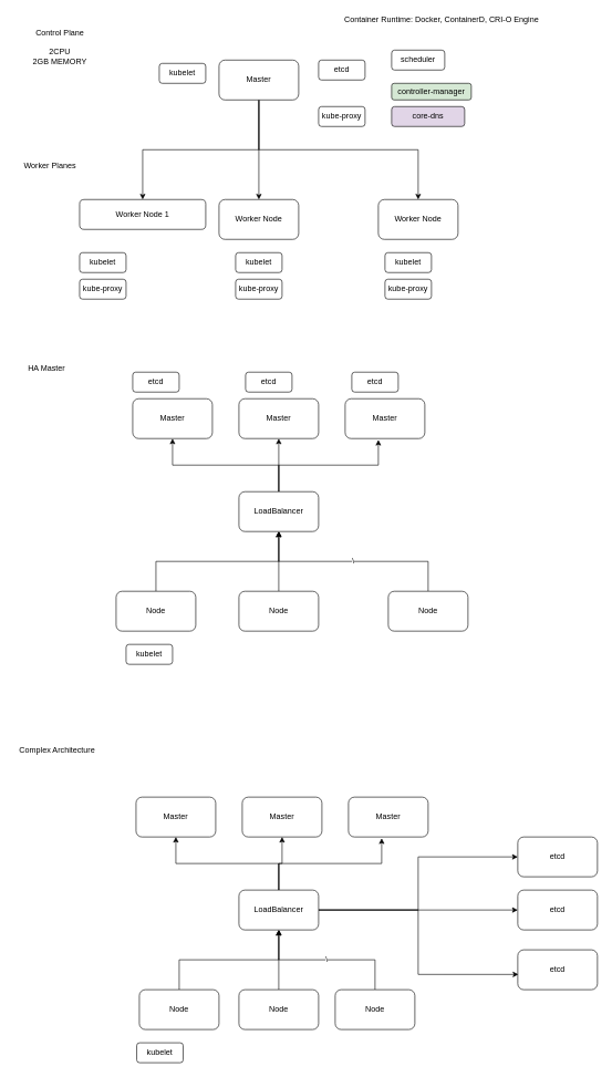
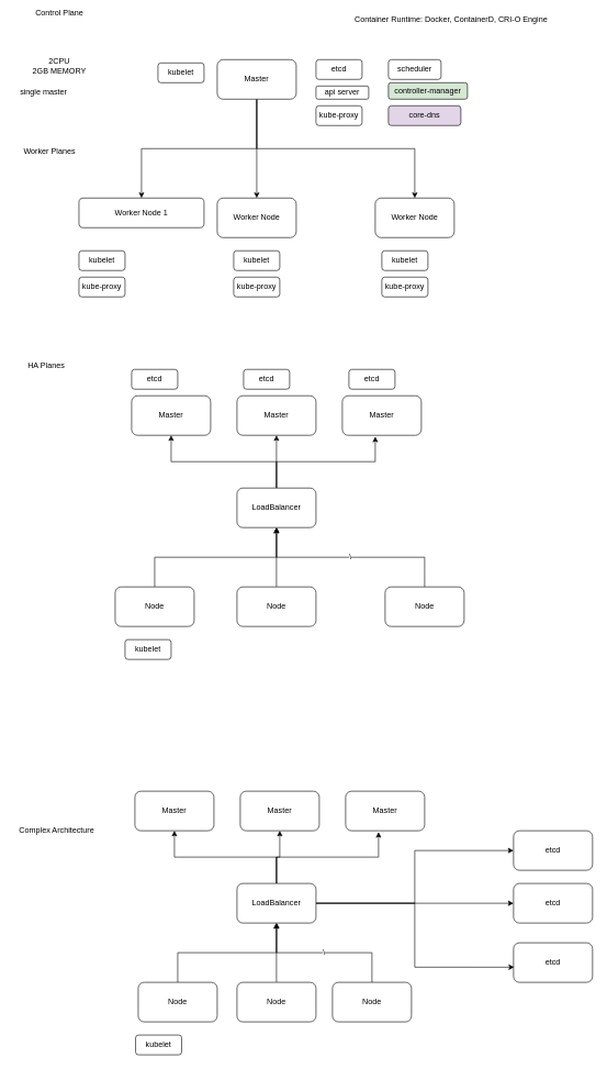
- <mxCell id="12" value="Container Runtime: Docker, ContainerD, CRI-O Engine" style="text;html=1;align=center;verticalAlign=middle;resizable=0;points=[];;autosize=1;" parent="1" vertex="1"><mxGeometry x="509" y="20" width="310" height="20" as="geometry" /></mxCell>
+ <mxCell id="12" value="Container Runtime: Docker, ContainerD, CRI-O Engine" style="text;html=1;align=center;verticalAlign=middle;resizable=0;points=[];;autosize=1;" parent="1" vertex="1"><mxGeometry x="529" y="20" width="310" height="20" as="geometry" /></mxCell>
- <mxCell id="11" value="Control Plane" style="text;html=1;align=center;verticalAlign=middle;resizable=0;points=[];;autosize=1;" parent="1" vertex="1"><mxGeometry x="44" y="40" width="90" height="20" as="geometry" /></mxCell>
+ <mxCell id="11" value="Control Plane" style="text;html=1;align=center;verticalAlign=middle;resizable=0;points=[];;autosize=1;" parent="1" vertex="1"><mxGeometry x="44" y="10" width="90" height="20" as="geometry" /></mxCell>
- <mxCell id="10" value="2CPU&lt;br&gt;2GB MEMORY" style="text;html=1;align=center;verticalAlign=middle;resizable=0;points=[];;autosize=1;" parent="1" vertex="1"><mxGeometry x="39" y="70" width="100" height="30" as="geometry" /></mxCell>
+ <mxCell id="10" value="2CPU&lt;br&gt;2GB MEMORY" style="text;html=1;align=center;verticalAlign=middle;resizable=0;points=[];;autosize=1;" parent="1" vertex="1"><mxGeometry x="39" y="85" width="100" height="30" as="geometry" /></mxCell>
- <mxCell id="15" value="scheduler" style="rounded=1;whiteSpace=wrap;html=1;" parent="1" vertex="1"><mxGeometry x="589" y="75" width="80" height="30" as="geometry" /></mxCell>
+ <mxCell id="15" value="scheduler" style="rounded=1;whiteSpace=wrap;html=1;" parent="1" vertex="1"><mxGeometry x="589" y="90" width="80" height="30" as="geometry" /></mxCell>
+ <mxCell id="26" value="single master" style="text;html=1;align=center;verticalAlign=middle;resizable=0;points=[];;autosize=1;" parent="1" vertex="1"><mxGeometry x="20" y="129" width="90" height="20" as="geometry" /></mxCell>
+ <mxCell id="14" value="api server" style="rounded=1;whiteSpace=wrap;html=1;" parent="1" vertex="1"><mxGeometry x="479" y="130" width="80" height="20" as="geometry" /></mxCell>
- <mxCell id="7" value="Worker Planes" style="text;html=1;align=center;verticalAlign=middle;resizable=0;points=[];;autosize=1;" parent="1" vertex="1"><mxGeometry x="29" y="240" width="90" height="20" as="geometry" /></mxCell>
+ <mxCell id="7" value="Worker Planes" style="text;html=1;align=center;verticalAlign=middle;resizable=0;points=[];;autosize=1;" parent="1" vertex="1"><mxGeometry x="29" y="220" width="90" height="20" as="geometry" /></mxCell>
- <mxCell id="27" value="HA Master" style="text;html=1;align=center;verticalAlign=middle;resizable=0;points=[];;autosize=1;" parent="1" vertex="1"><mxGeometry x="34" y="544" width="70" height="20" as="geometry" /></mxCell>
+ <mxCell id="27" value="HA Planes" style="text;html=1;align=center;verticalAlign=middle;resizable=0;points=[];;autosize=1;" parent="1" vertex="1"><mxGeometry x="34" y="544" width="70" height="20" as="geometry" /></mxCell>
- <mxCell id="44" value="Complex Architecture" style="text;html=1;align=center;verticalAlign=middle;resizable=0;points=[];;autosize=1;" parent="1" vertex="1"><mxGeometry x="20" y="1120" width="130" height="20" as="geometry" /></mxCell>
+ <mxCell id="44" value="Complex Architecture" style="text;html=1;align=center;verticalAlign=middle;resizable=0;points=[];;autosize=1;" parent="1" vertex="1"><mxGeometry x="20" y="1250" width="130" height="20" as="geometry" /></mxCell>
